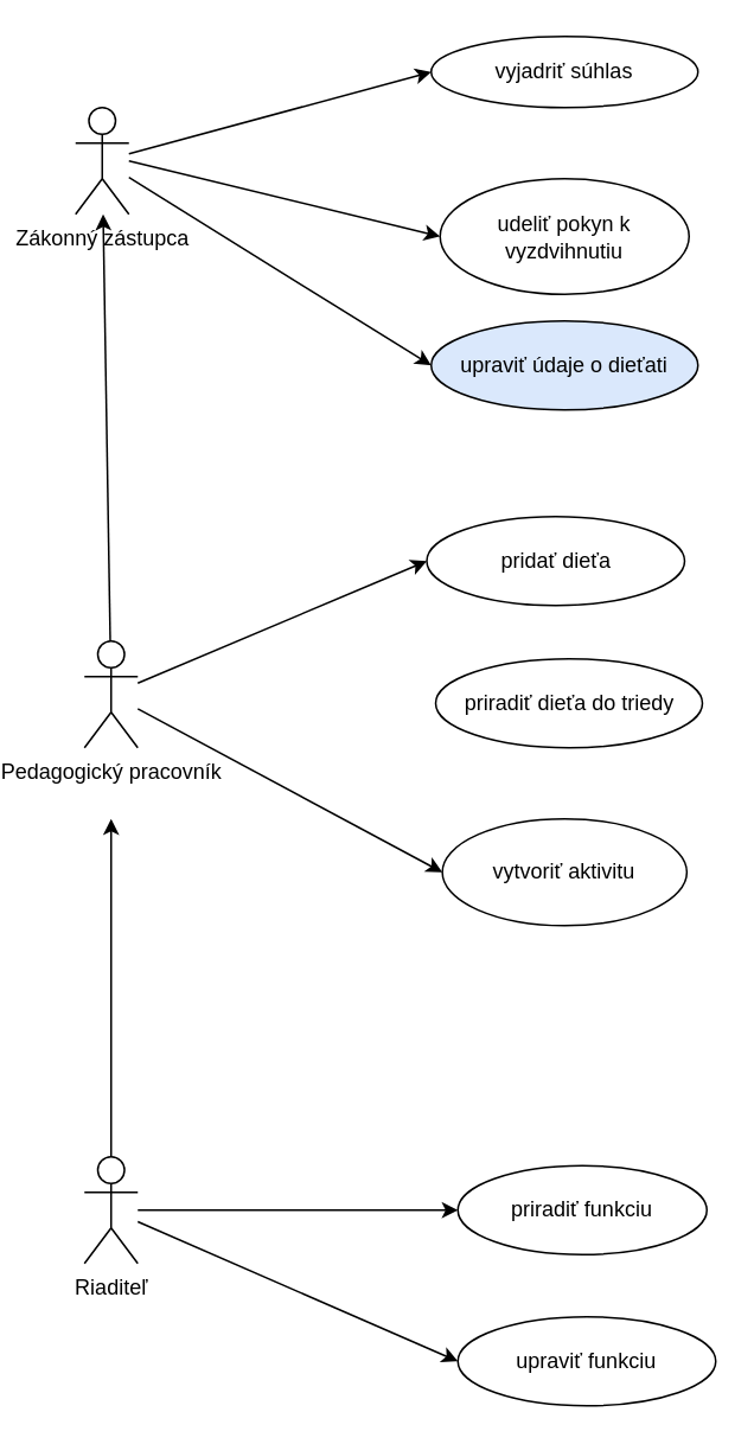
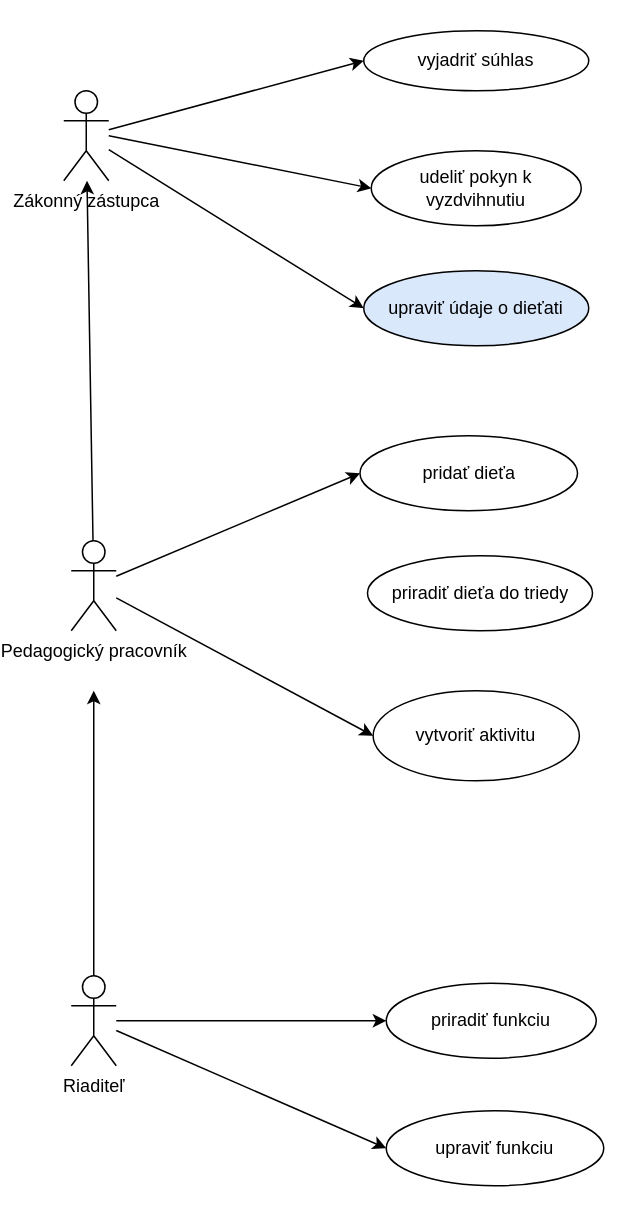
- <mxCell id="11" value="udeliť pokyn k vyzdvihnutiu" style="ellipse;whiteSpace=wrap;html=1;" parent="1" vertex="1"><mxGeometry x="225" y="100" width="140" height="65" as="geometry" /></mxCell>
+ <mxCell id="11" value="udeliť pokyn k vyzdvihnutiu" style="ellipse;whiteSpace=wrap;html=1;" parent="1" vertex="1"><mxGeometry x="225" y="100" width="140" height="50" as="geometry" /></mxCell>
